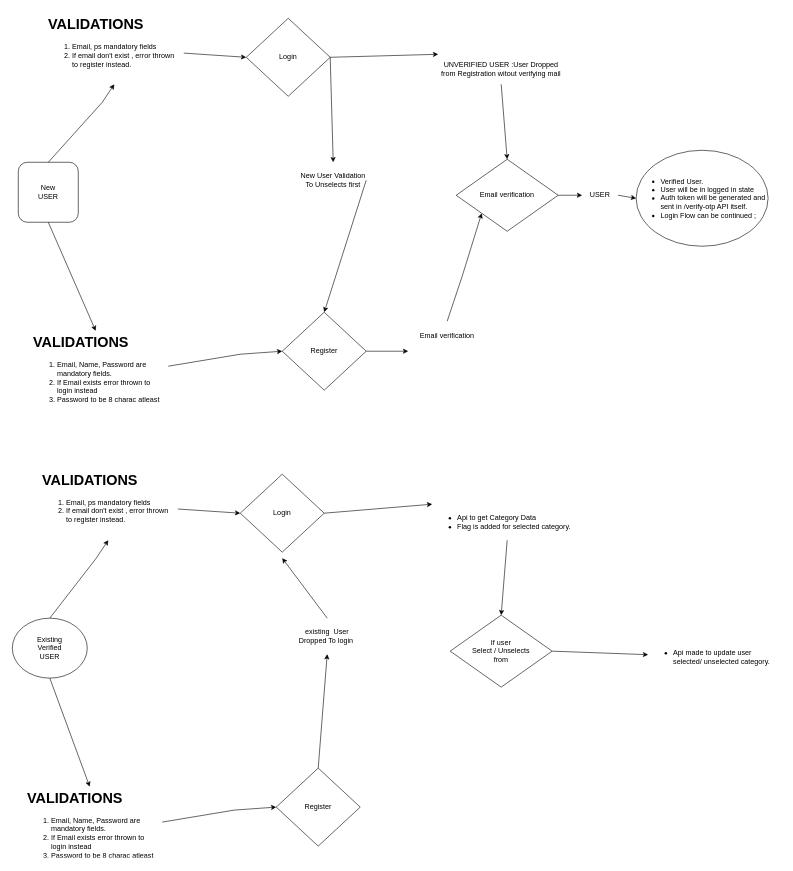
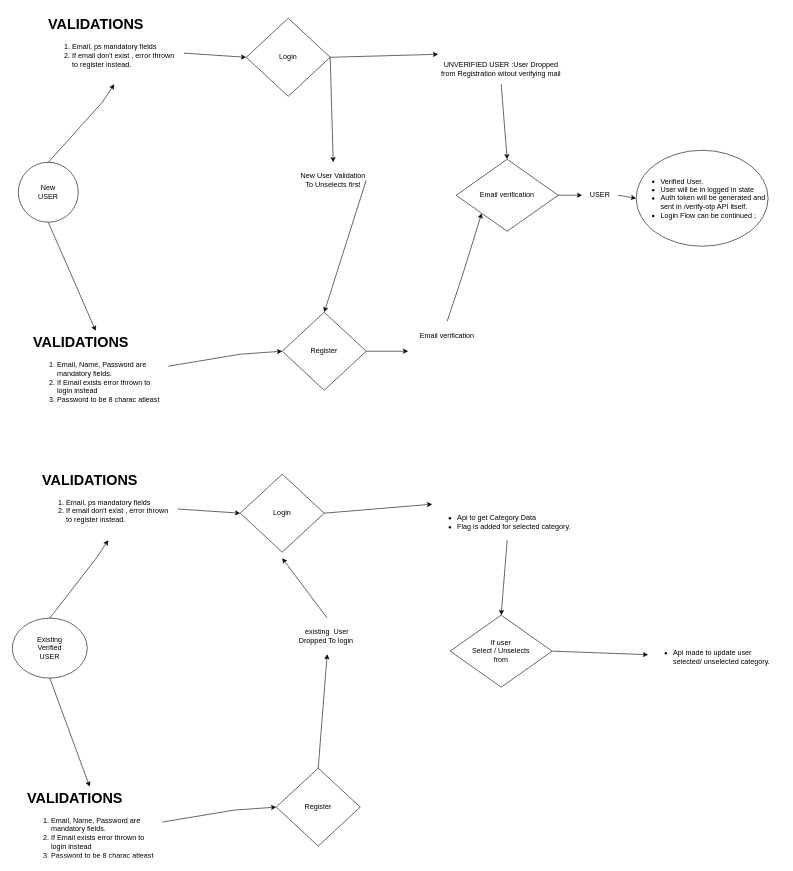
- <mxCell id="2" value="New&lt;br&gt;USER" style="whiteSpace=wrap;html=1;aspect=fixed;rounded=1;" vertex="1" parent="1"><mxGeometry x="30" y="270" width="100" height="100" as="geometry" /></mxCell>
+ <mxCell id="2" value="New&lt;br&gt;USER" style="ellipse;whiteSpace=wrap;html=1;aspect=fixed;" vertex="1" parent="1"><mxGeometry x="30" y="270" width="100" height="100" as="geometry" /></mxCell>
